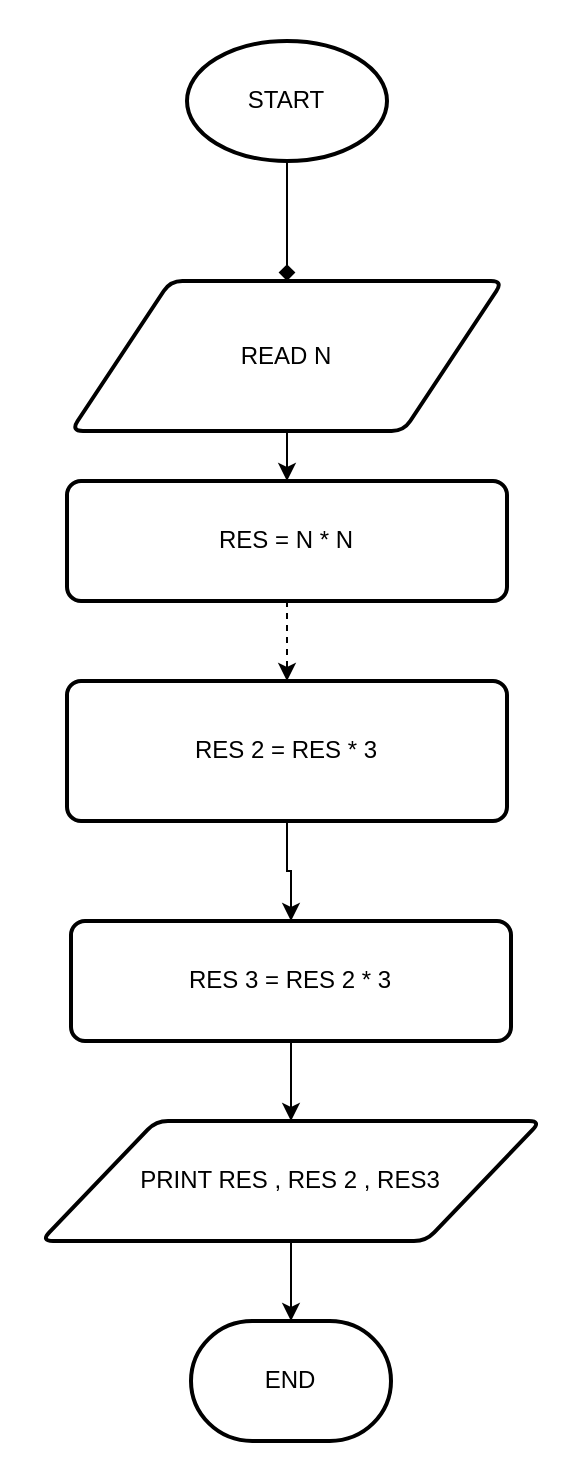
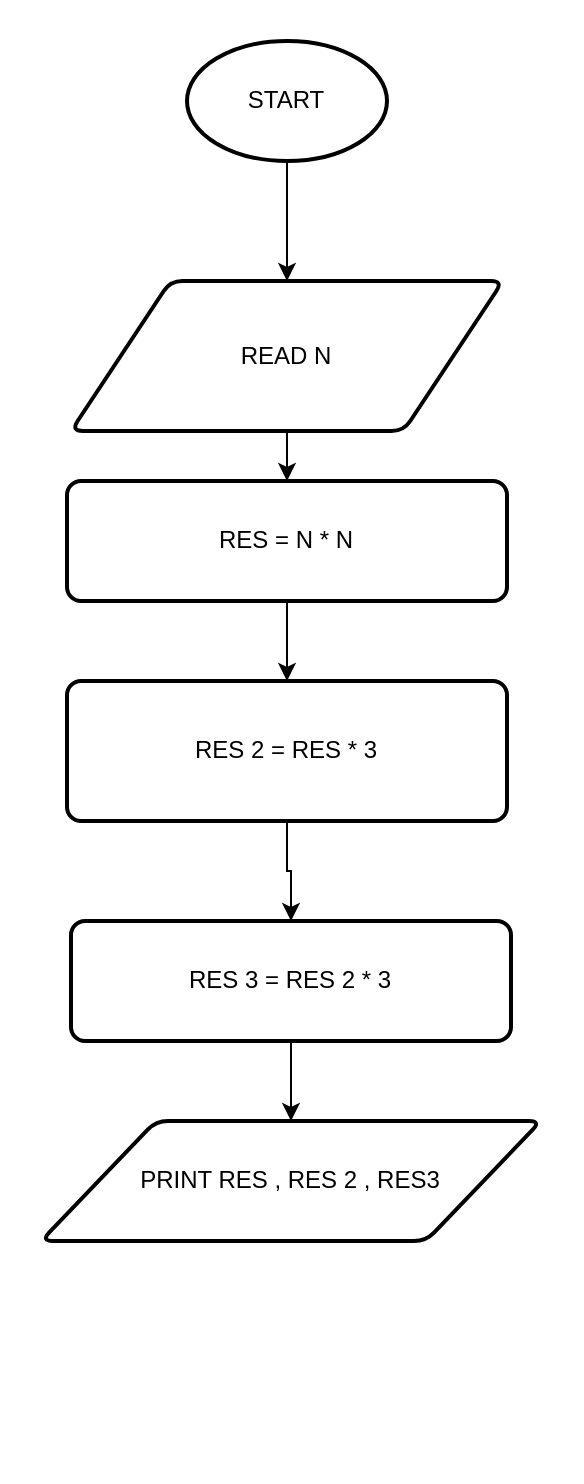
- <mxCell id="2" style="edgeStyle=orthogonalEdgeStyle;rounded=0;orthogonalLoop=1;jettySize=auto;html=1;exitX=0.5;exitY=1;exitDx=0;exitDy=0;exitPerimeter=0;endArrow=diamond;" parent="1" source="3" target="5" edge="1"><mxGeometry relative="1" as="geometry" /></mxCell>
+ <mxCell id="2" style="edgeStyle=orthogonalEdgeStyle;rounded=0;orthogonalLoop=1;jettySize=auto;html=1;exitX=0.5;exitY=1;exitDx=0;exitDy=0;exitPerimeter=0;" parent="1" source="3" target="5" edge="1"><mxGeometry relative="1" as="geometry" /></mxCell>
- <mxCell id="6" style="edgeStyle=orthogonalEdgeStyle;rounded=0;orthogonalLoop=1;jettySize=auto;html=1;exitX=0.5;exitY=1;exitDx=0;exitDy=0;entryX=0.5;entryY=0;entryDx=0;entryDy=0;dashed=1;" parent="1" source="7" target="9" edge="1"><mxGeometry relative="1" as="geometry" /></mxCell>
+ <mxCell id="6" style="edgeStyle=orthogonalEdgeStyle;rounded=0;orthogonalLoop=1;jettySize=auto;html=1;exitX=0.5;exitY=1;exitDx=0;exitDy=0;entryX=0.5;entryY=0;entryDx=0;entryDy=0;" parent="1" source="7" target="9" edge="1"><mxGeometry relative="1" as="geometry" /></mxCell>
- <mxCell id="12" style="edgeStyle=orthogonalEdgeStyle;rounded=0;orthogonalLoop=1;jettySize=auto;html=1;exitX=0.5;exitY=1;exitDx=0;exitDy=0;" parent="1" source="13" target="14" edge="1"><mxGeometry relative="1" as="geometry" /></mxCell>
- <mxCell id="14" value="END" style="strokeWidth=2;html=1;shape=mxgraph.flowchart.terminator;whiteSpace=wrap;" parent="1" vertex="1"><mxGeometry x="95" y="660" width="100" height="60" as="geometry" /></mxCell>
